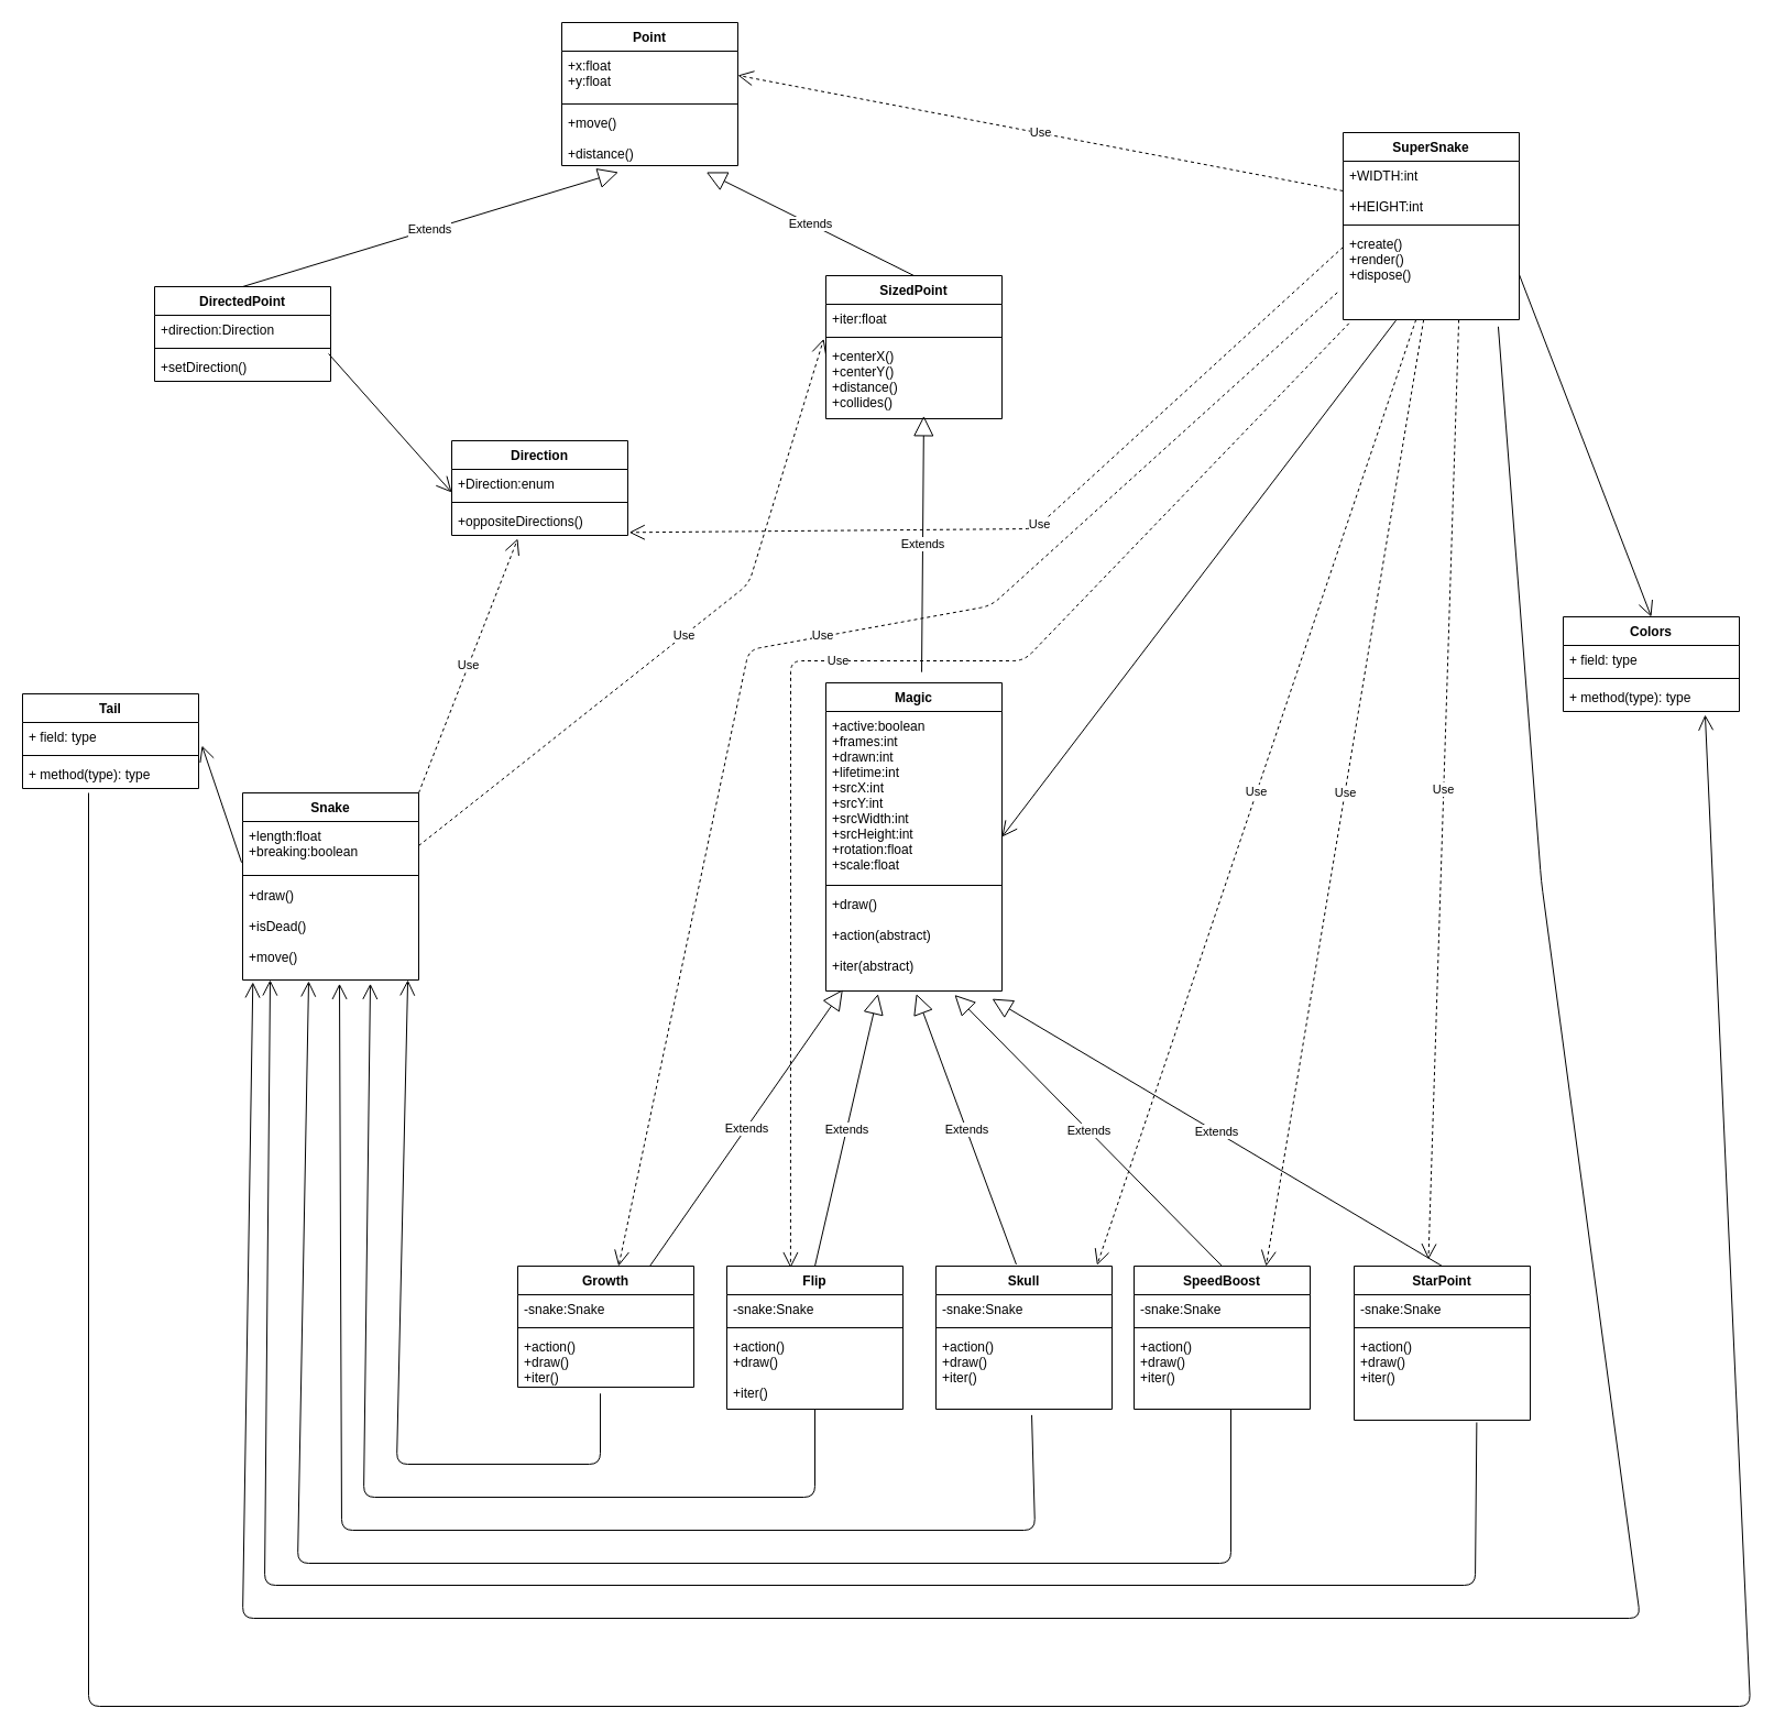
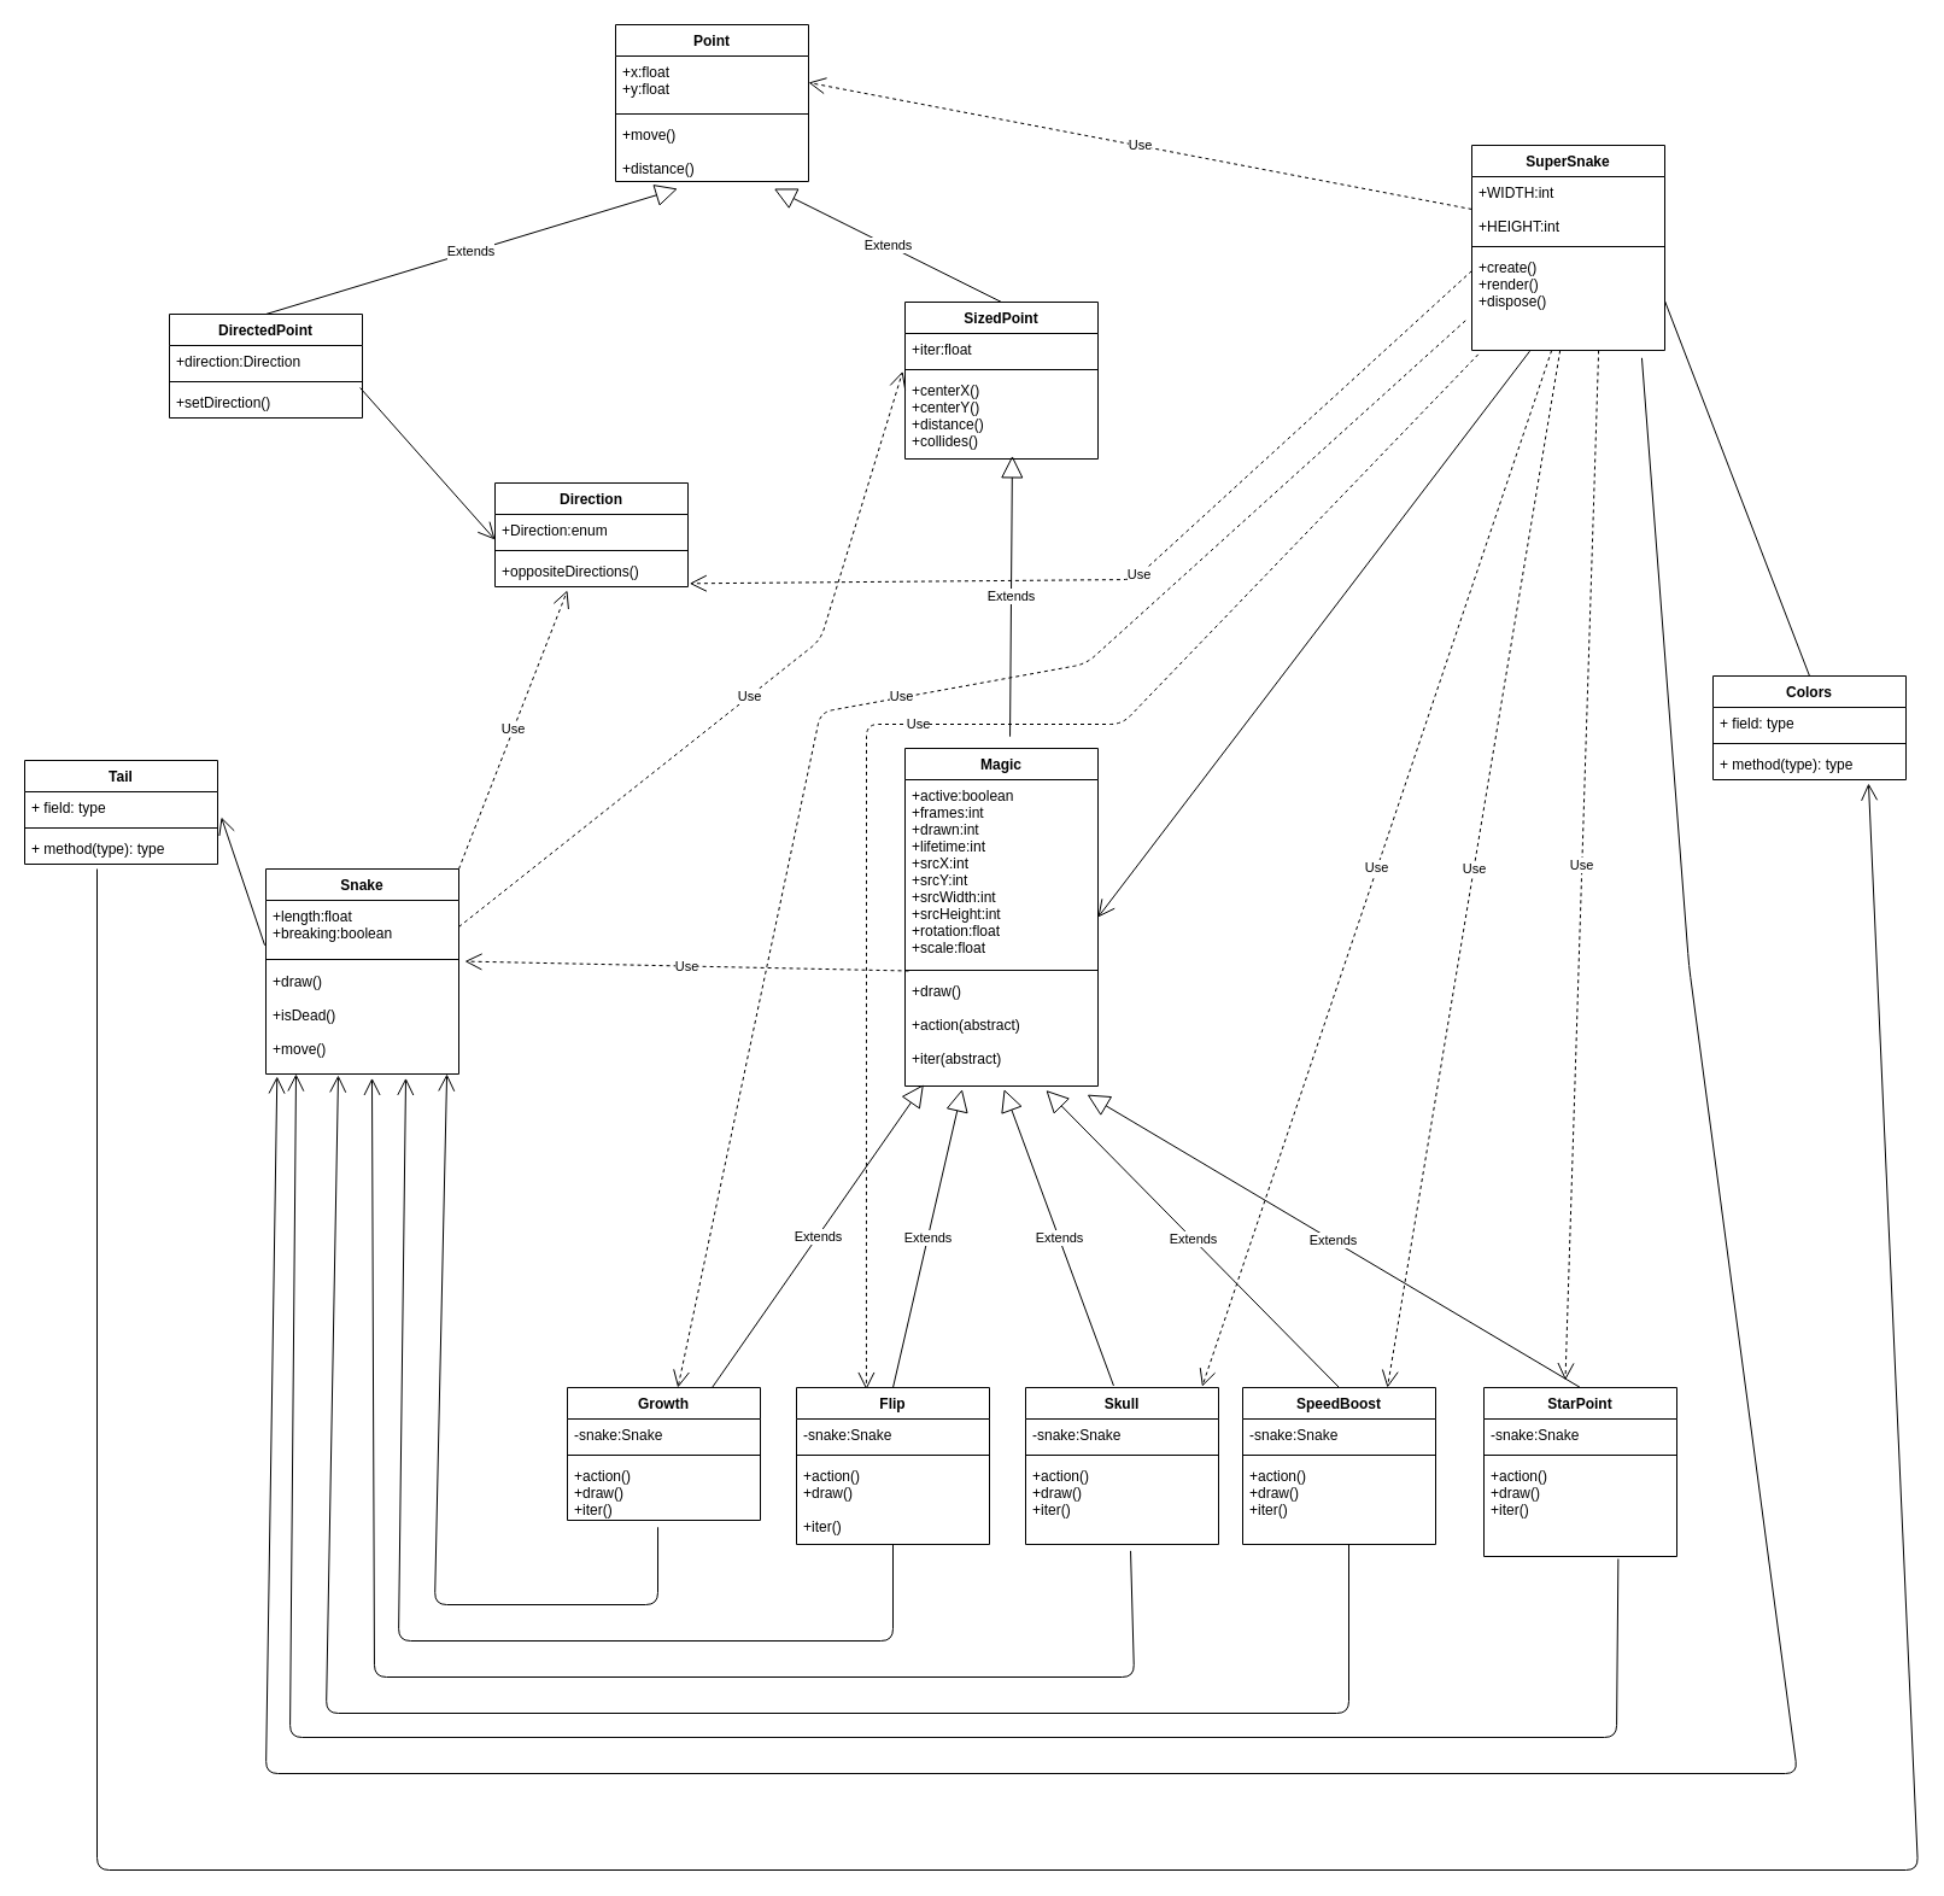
- <mxCell id="65" value="" parent="1" style="endArrow=open;endFill=1;endSize=12;html=1;exitX=1;exitY=0.5;exitDx=0;exitDy=0;entryX=0.5;entryY=0;entryDx=0;entryDy=0;" edge="1" target="60" source="53"><mxGeometry as="geometry" width="160" relative="1"><mxPoint as="sourcePoint" y="550" x="1270" /><mxPoint as="targetPoint" y="620" x="1480" /></mxGeometry></mxCell>
+ <mxCell id="65" value="" parent="1" style="endArrow=none;endFill=1;endSize=12;html=1;exitX=1;exitY=0.5;exitDx=0;exitDy=0;entryX=0.5;entryY=0;entryDx=0;entryDy=0;" edge="1" target="60" source="53"><mxGeometry as="geometry" width="160" relative="1"><mxPoint as="sourcePoint" y="550" x="1270" /><mxPoint as="targetPoint" y="620" x="1480" /></mxGeometry></mxCell>
+ <mxCell id="80" value="Use" parent="1" style="endArrow=open;endSize=12;dashed=1;html=1;entryX=1.031;entryY=-0.038;entryDx=0;entryDy=0;entryPerimeter=0;exitX=0.019;exitY=-0.038;exitDx=0;exitDy=0;exitPerimeter=0;" edge="1" target="13" source="23"><mxGeometry as="geometry" width="160" relative="1"><mxPoint as="sourcePoint" y="672.5" x="450" /><mxPoint as="targetPoint" y="672.5" x="610" /></mxGeometry></mxCell>
